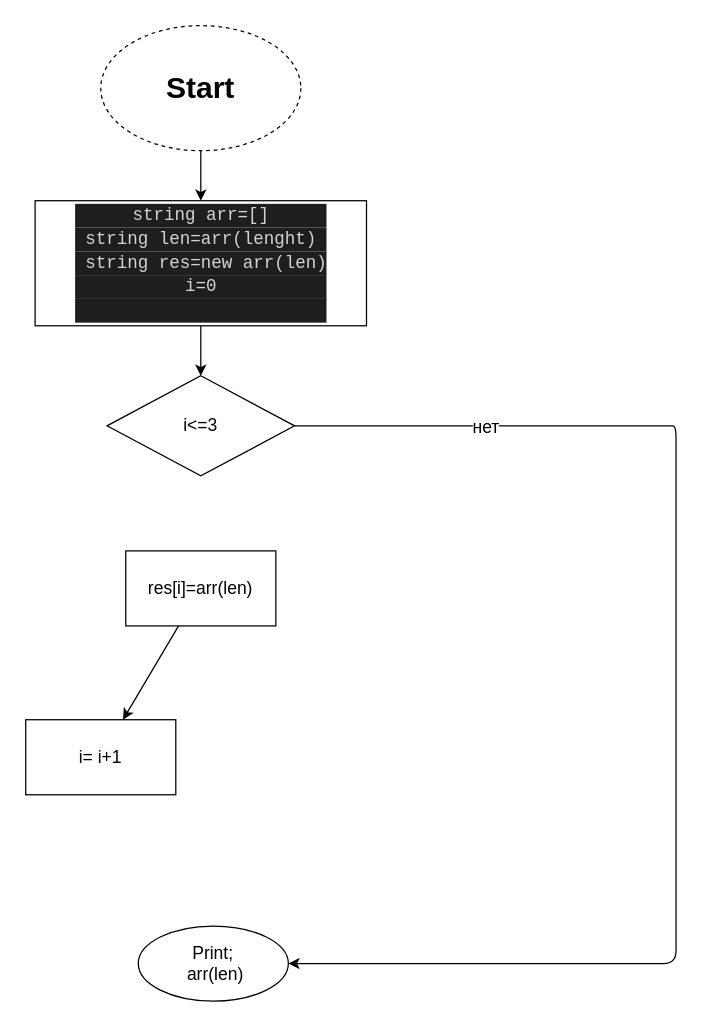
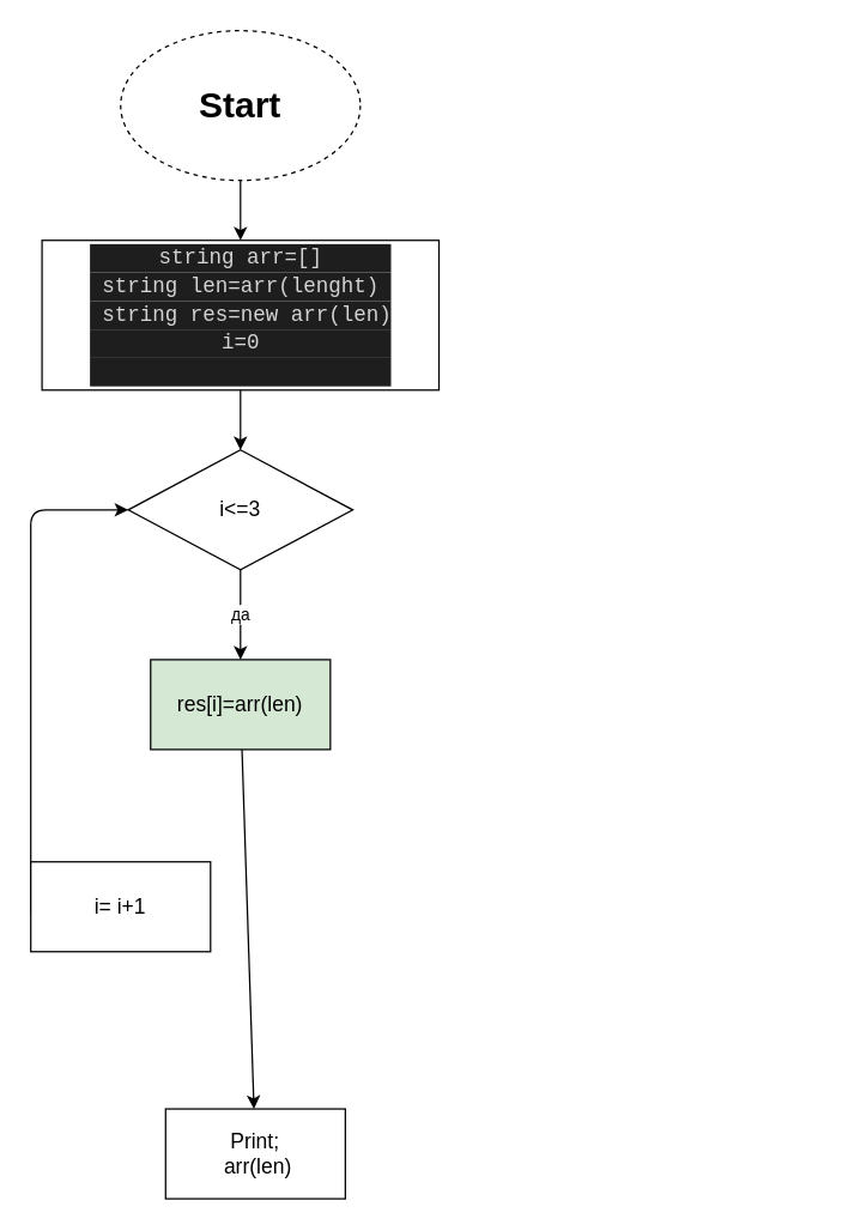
+ <mxCell id="6" value="да" style="edgeStyle=none;html=1;" edge="1" parent="1" source="9" target="11"><mxGeometry relative="1" as="geometry"><Array as="points"><mxPoint x="160" y="410" /></Array></mxGeometry></mxCell>
+ <mxCell id="12" style="edgeStyle=none;html=1;entryX=0;entryY=0.5;entryDx=0;entryDy=0;" edge="1" parent="1" source="13" target="9"><mxGeometry relative="1" as="geometry"><Array as="points"><mxPoint x="20" y="610" /><mxPoint x="20" y="570" /><mxPoint x="20" y="500" /><mxPoint x="20" y="340" /></Array></mxGeometry></mxCell>
- <mxCell id="11" value="&lt;font style=&quot;font-size: 14px&quot;&gt;res[i]=arr(len)&lt;/font&gt;" style="whiteSpace=wrap;html=1;" vertex="1" parent="1"><mxGeometry x="100" y="440" width="120" height="60" as="geometry" /></mxCell>
+ <mxCell id="11" value="&lt;font style=&quot;font-size: 14px&quot;&gt;res[i]=arr(len)&lt;/font&gt;" style="whiteSpace=wrap;html=1;fillColor=#d5e8d4;" vertex="1" parent="1"><mxGeometry x="100" y="440" width="120" height="60" as="geometry" /></mxCell>
- <mxCell id="10" value="" style="edgeStyle=none;html=1;" edge="1" parent="1" source="11" target="13"><mxGeometry relative="1" as="geometry" /></mxCell>
+ <mxCell id="10" value="" style="edgeStyle=none;html=1;" edge="1" parent="1" source="11" target="14"><mxGeometry relative="1" as="geometry" /></mxCell>
- <mxCell id="7" value="" style="edgeStyle=none;html=1;fontSize=14;" edge="1" parent="1" source="9" target="14"><mxGeometry relative="1" as="geometry"><Array as="points"><mxPoint x="530" y="340" /><mxPoint x="540" y="340" /><mxPoint x="540" y="770" /></Array></mxGeometry></mxCell>
- <mxCell id="8" value="нет" style="edgeLabel;html=1;align=center;verticalAlign=middle;resizable=0;points=[];fontSize=14;" vertex="1" connectable="0" parent="7"><mxGeometry x="-0.709" relative="1" as="geometry"><mxPoint as="offset" /></mxGeometry></mxCell>
- <mxCell id="14" value="&lt;font style=&quot;font-size: 14px&quot;&gt;Print;&lt;br&gt;&amp;nbsp;arr(len)&lt;/font&gt;" style="ellipse;whiteSpace=wrap;html=1;" vertex="1" parent="1"><mxGeometry x="110" y="740" width="120" height="60" as="geometry" /></mxCell>
+ <mxCell id="14" value="&lt;font style=&quot;font-size: 14px&quot;&gt;Print;&lt;br&gt;&amp;nbsp;arr(len)&lt;/font&gt;" style="whiteSpace=wrap;html=1;" vertex="1" parent="1"><mxGeometry x="110" y="740" width="120" height="60" as="geometry" /></mxCell>
